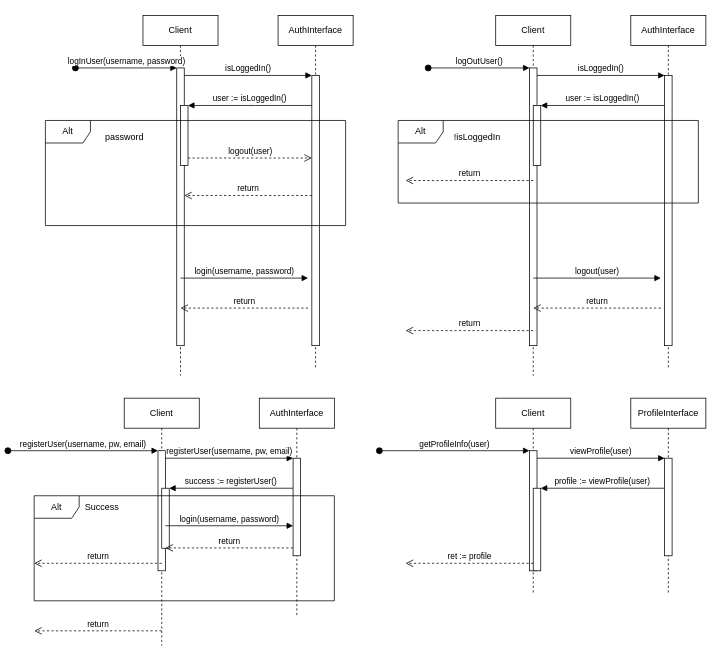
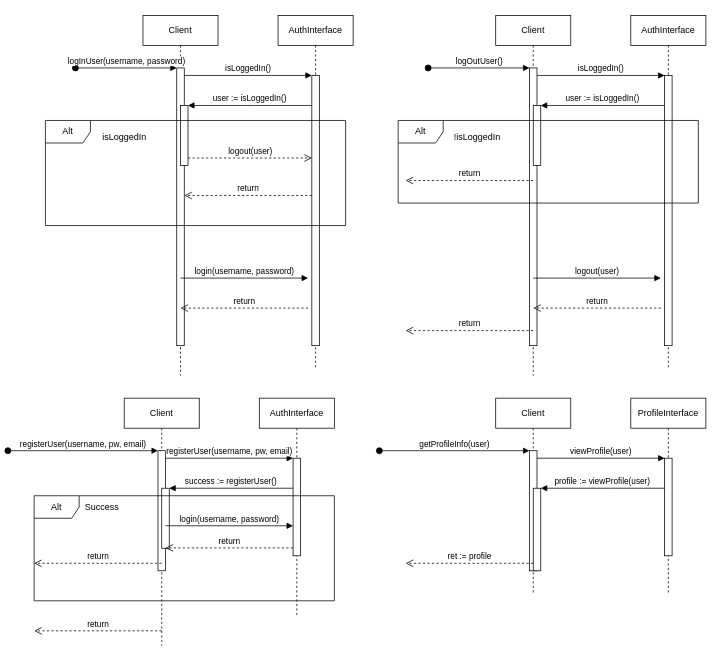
- <mxCell id="13" value="password" style="text;html=1;align=center;verticalAlign=middle;resizable=0;points=[];autosize=1;strokeColor=none;fillColor=none;" parent="1" vertex="1"><mxGeometry x="95" y="168" width="90" height="30" as="geometry" /></mxCell>
+ <mxCell id="13" value="isLoggedIn" style="text;html=1;align=center;verticalAlign=middle;resizable=0;points=[];autosize=1;strokeColor=none;fillColor=none;" parent="1" vertex="1"><mxGeometry x="95" y="168" width="90" height="30" as="geometry" /></mxCell>
